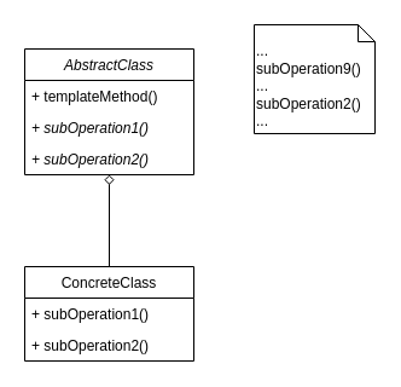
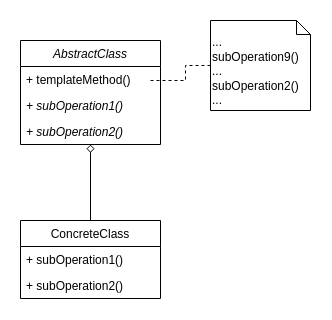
+ <mxCell id="7" style="edgeStyle=orthogonalEdgeStyle;rounded=0;orthogonalLoop=1;jettySize=auto;html=1;exitX=0;exitY=0.5;exitDx=0;exitDy=0;exitPerimeter=0;entryX=0.929;entryY=0.538;entryDx=0;entryDy=0;entryPerimeter=0;endArrow=none;endFill=0;dashed=1;" edge="1" parent="1" source="8" target="4"><mxGeometry relative="1" as="geometry" /></mxCell>
